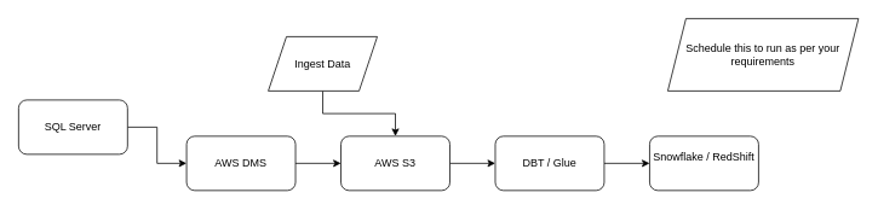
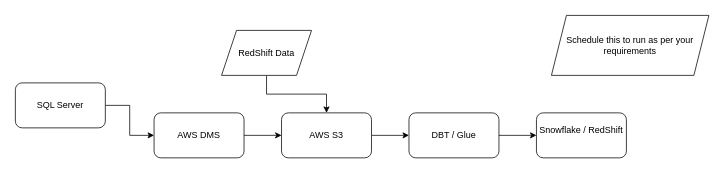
- <mxCell id="12" value="Ingest Data" style="shape=parallelogram;perimeter=parallelogramPerimeter;whiteSpace=wrap;html=1;fixedSize=1;" vertex="1" parent="1"><mxGeometry x="295" y="40" width="120" height="60" as="geometry" /></mxCell>
+ <mxCell id="12" value="RedShift Data" style="shape=parallelogram;perimeter=parallelogramPerimeter;whiteSpace=wrap;html=1;fixedSize=1;" vertex="1" parent="1"><mxGeometry x="295" y="40" width="120" height="60" as="geometry" /></mxCell>
